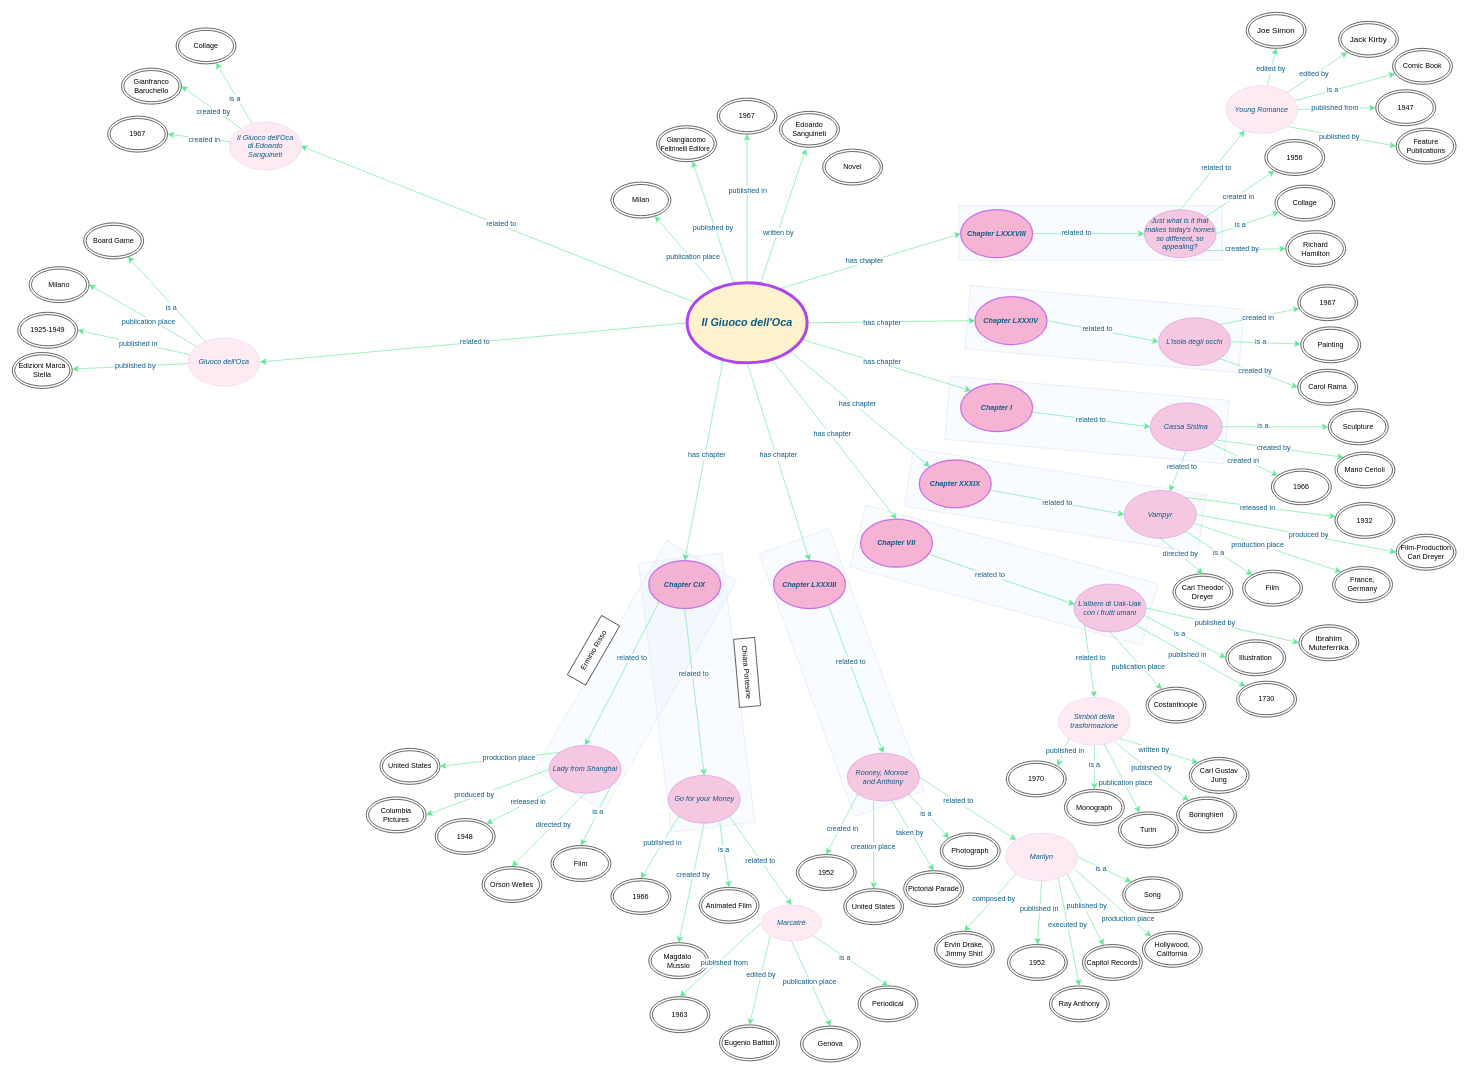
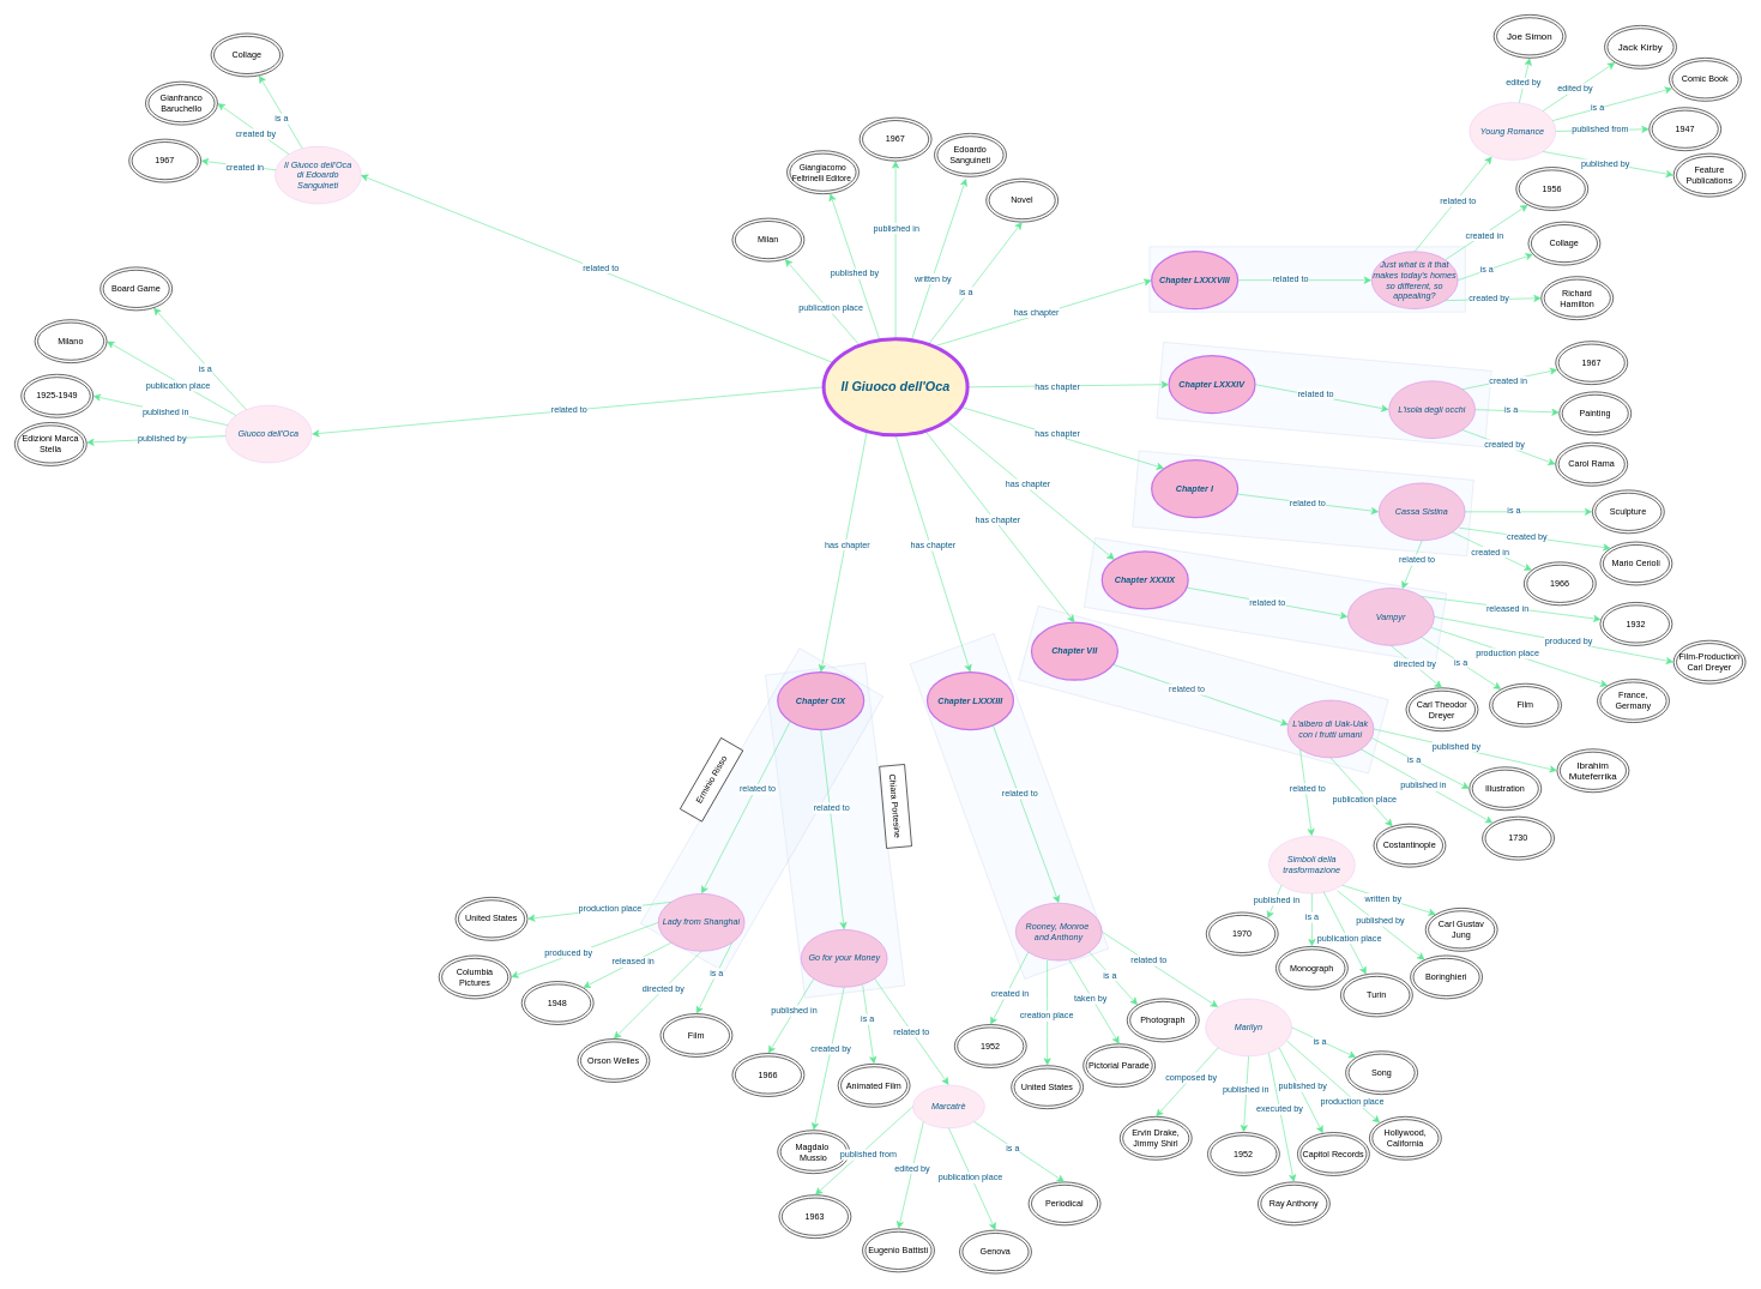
+ <mxCell id="23" style="edgeStyle=none;curved=1;rounded=0;orthogonalLoop=1;jettySize=auto;html=1;entryX=0.5;entryY=1;entryDx=0;entryDy=0;strokeColor=#60E696;fontSize=12;fontColor=#095C86;startSize=8;endSize=8;fillColor=#F694C1;" parent="1" source="242" target="22" edge="1"><mxGeometry relative="1" as="geometry" /></mxCell>
+ <mxCell id="24" value="is a" style="edgeLabel;html=1;align=center;verticalAlign=middle;resizable=0;points=[];fontSize=12;strokeColor=#AF45ED;fontColor=#095C86;fillColor=#F694C1;" parent="23" connectable="0" vertex="1"><mxGeometry x="-0.157" y="3" relative="1" as="geometry"><mxPoint as="offset" /></mxGeometry></mxCell>
